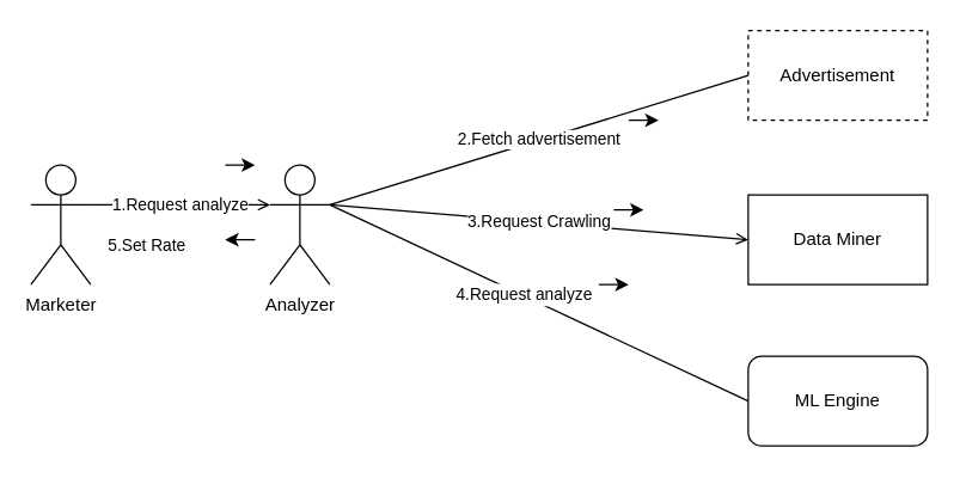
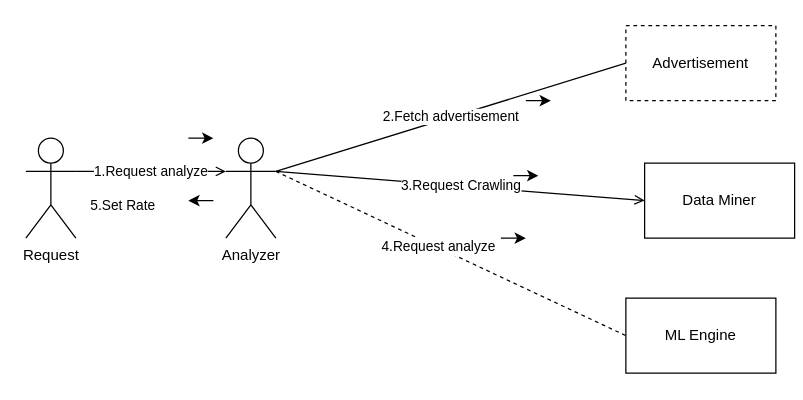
- <mxCell id="6" value="Data Miner" style="rounded=0;whiteSpace=wrap;html=1;" vertex="1" parent="1"><mxGeometry x="500" y="130" width="120" height="60" as="geometry" /></mxCell>
+ <mxCell id="6" value="Data Miner" style="rounded=0;whiteSpace=wrap;html=1;" vertex="1" parent="1"><mxGeometry x="515" y="130" width="120" height="60" as="geometry" /></mxCell>
- <mxCell id="2" value="&lt;div&gt;Marketer&lt;/div&gt;" style="shape=umlActor;verticalLabelPosition=bottom;labelBackgroundColor=#ffffff;verticalAlign=top;html=1;outlineConnect=0;" vertex="1" parent="1"><mxGeometry x="20" y="110" width="40" height="80" as="geometry" /></mxCell>
+ <mxCell id="2" value="&lt;div&gt;Request&lt;/div&gt;" style="shape=umlActor;verticalLabelPosition=bottom;labelBackgroundColor=#ffffff;verticalAlign=top;html=1;outlineConnect=0;" vertex="1" parent="1"><mxGeometry x="20" y="110" width="40" height="80" as="geometry" /></mxCell>
- <mxCell id="10" value="" style="endArrow=none;html=1;entryX=0;entryY=0.5;entryDx=0;entryDy=0;exitX=1;exitY=0.333;exitDx=0;exitDy=0;exitPerimeter=0;" edge="1" parent="1" source="3" target="7"><mxGeometry width="50" height="50" relative="1" as="geometry"><mxPoint x="230" y="146.667" as="sourcePoint" /><mxPoint x="510" y="170" as="targetPoint" /></mxGeometry></mxCell>
+ <mxCell id="10" value="" style="endArrow=none;html=1;entryX=0;entryY=0.5;entryDx=0;entryDy=0;exitX=1;exitY=0.333;exitDx=0;exitDy=0;exitPerimeter=0;dashed=1;" edge="1" parent="1" source="3" target="7"><mxGeometry width="50" height="50" relative="1" as="geometry"><mxPoint x="230" y="146.667" as="sourcePoint" /><mxPoint x="510" y="170" as="targetPoint" /></mxGeometry></mxCell>
- <mxCell id="7" value="ML Engine" style="whiteSpace=wrap;html=1;rounded=1;" vertex="1" parent="1"><mxGeometry x="500" y="238" width="120" height="60" as="geometry" /></mxCell>
+ <mxCell id="7" value="ML Engine" style="rounded=0;whiteSpace=wrap;html=1;" vertex="1" parent="1"><mxGeometry x="500" y="238" width="120" height="60" as="geometry" /></mxCell>
